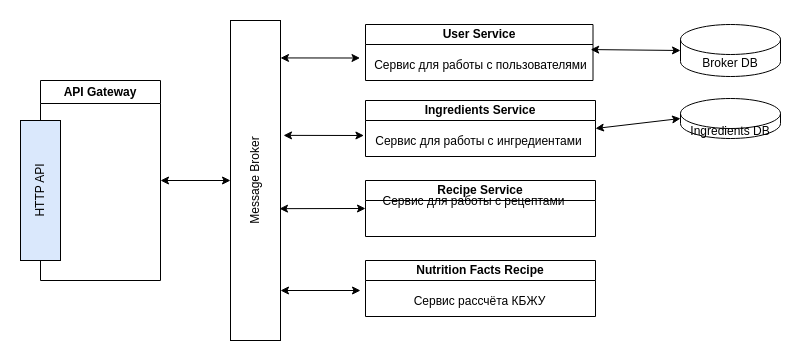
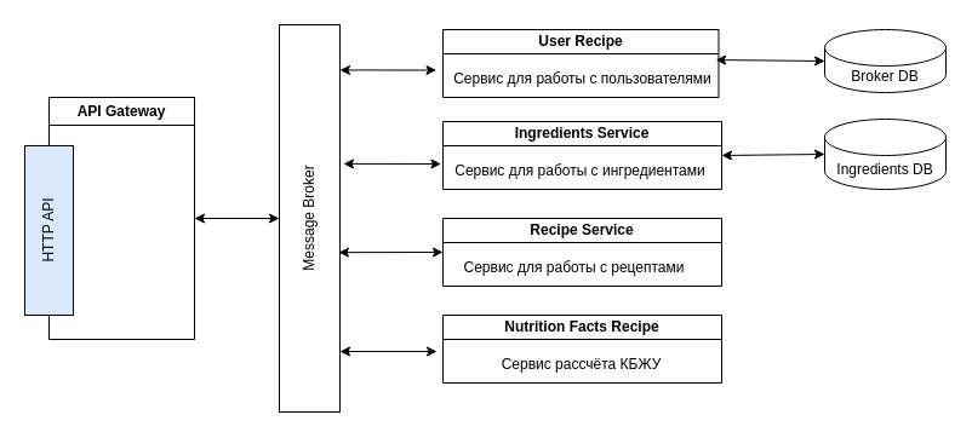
- <mxCell id="8" value="User Service" style="swimlane;whiteSpace=wrap;html=1;startSize=20;" parent="1" vertex="1"><mxGeometry x="365" y="24" width="227.5" height="56" as="geometry"><mxRectangle x="570" y="120" width="170" height="30" as="alternateBounds" /></mxGeometry></mxCell>
+ <mxCell id="8" value="User Recipe" style="swimlane;whiteSpace=wrap;html=1;startSize=20;" parent="1" vertex="1"><mxGeometry x="365" y="24" width="227.5" height="56" as="geometry"><mxRectangle x="570" y="120" width="170" height="30" as="alternateBounds" /></mxGeometry></mxCell>
- <mxCell id="19" value="Ingredients DB" style="shape=cylinder3;whiteSpace=wrap;html=1;boundedLbl=1;backgroundOutline=1;size=15;fillColor=none;" parent="1" vertex="1"><mxGeometry x="680" y="98" width="100" height="40" as="geometry" /></mxCell>
+ <mxCell id="19" value="Ingredients DB" style="shape=cylinder3;whiteSpace=wrap;html=1;boundedLbl=1;backgroundOutline=1;size=15;fillColor=none;" parent="1" vertex="1"><mxGeometry x="680" y="98" width="100" height="58" as="geometry" /></mxCell>
- <mxCell id="5" value="Сервис для работы с рецептами" style="text;html=1;align=center;verticalAlign=middle;resizable=0;points=[];autosize=1;strokeColor=none;fillColor=none;" parent="4" vertex="1"><mxGeometry x="2.5" y="6" width="210" height="30" as="geometry" /></mxCell>
+ <mxCell id="5" value="Сервис для работы с рецептами" style="text;html=1;align=center;verticalAlign=middle;resizable=0;points=[];autosize=1;strokeColor=none;fillColor=none;" parent="4" vertex="1"><mxGeometry x="2.5" y="26" width="210" height="30" as="geometry" /></mxCell>
